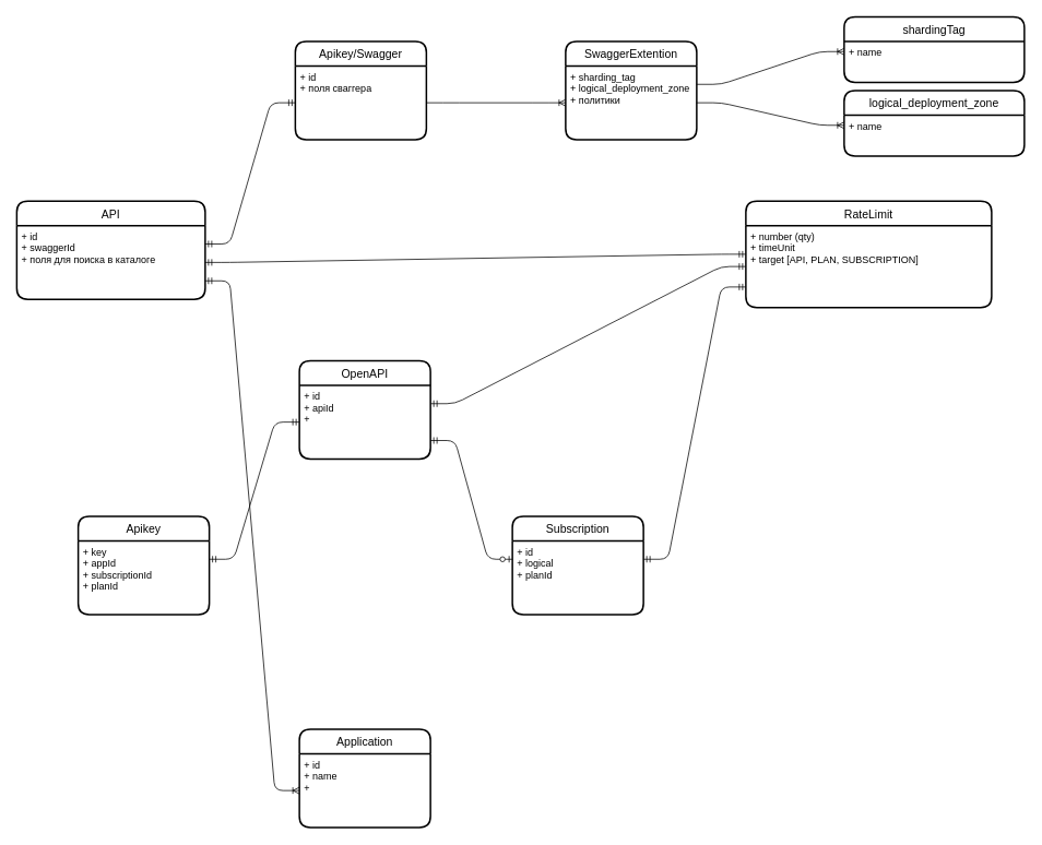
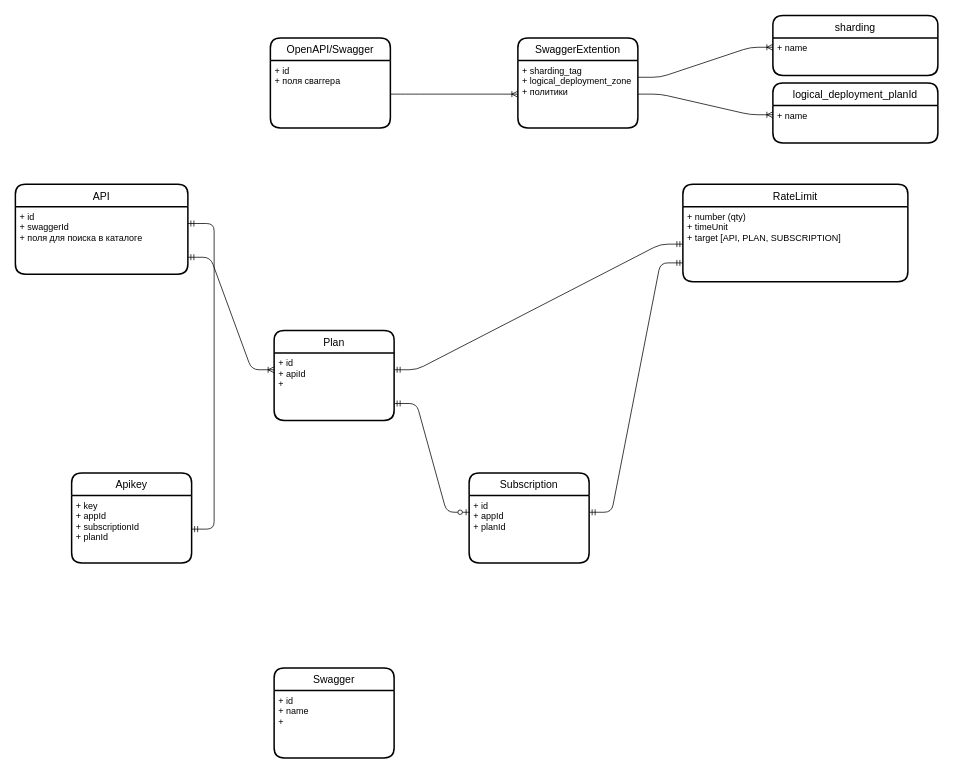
- <mxCell id="26" value="shardingTag" style="swimlane;childLayout=stackLayout;horizontal=1;startSize=30;horizontalStack=0;rounded=1;fontSize=14;fontStyle=0;strokeWidth=2;resizeParent=0;resizeLast=1;shadow=0;dashed=0;align=center;" vertex="1" parent="1"><mxGeometry x="1030" y="20" width="220" height="80" as="geometry" /></mxCell>
+ <mxCell id="26" value="sharding" style="swimlane;childLayout=stackLayout;horizontal=1;startSize=30;horizontalStack=0;rounded=1;fontSize=14;fontStyle=0;strokeWidth=2;resizeParent=0;resizeLast=1;shadow=0;dashed=0;align=center;" vertex="1" parent="1"><mxGeometry x="1030" y="20" width="220" height="80" as="geometry" /></mxCell>
- <mxCell id="2" value="Apikey/Swagger" style="swimlane;childLayout=stackLayout;horizontal=1;startSize=30;horizontalStack=0;rounded=1;fontSize=14;fontStyle=0;strokeWidth=2;resizeParent=0;resizeLast=1;shadow=0;dashed=0;align=center;" vertex="1" parent="1"><mxGeometry x="360" y="50" width="160" height="120" as="geometry" /></mxCell>
+ <mxCell id="2" value="OpenAPI/Swagger" style="swimlane;childLayout=stackLayout;horizontal=1;startSize=30;horizontalStack=0;rounded=1;fontSize=14;fontStyle=0;strokeWidth=2;resizeParent=0;resizeLast=1;shadow=0;dashed=0;align=center;" vertex="1" parent="1"><mxGeometry x="360" y="50" width="160" height="120" as="geometry" /></mxCell>
- <mxCell id="29" value="logical_deployment_zone" style="swimlane;childLayout=stackLayout;horizontal=1;startSize=30;horizontalStack=0;rounded=1;fontSize=14;fontStyle=0;strokeWidth=2;resizeParent=0;resizeLast=1;shadow=0;dashed=0;align=center;" vertex="1" parent="1"><mxGeometry x="1030" y="110" width="220" height="80" as="geometry" /></mxCell>
+ <mxCell id="29" value="logical_deployment_planId" style="swimlane;childLayout=stackLayout;horizontal=1;startSize=30;horizontalStack=0;rounded=1;fontSize=14;fontStyle=0;strokeWidth=2;resizeParent=0;resizeLast=1;shadow=0;dashed=0;align=center;" vertex="1" parent="1"><mxGeometry x="1030" y="110" width="220" height="80" as="geometry" /></mxCell>
- <mxCell id="17" value="" style="edgeStyle=entityRelationEdgeStyle;fontSize=12;html=1;endArrow=ERmandOne;startArrow=ERmandOne;exitX=1;exitY=0.25;exitDx=0;exitDy=0;entryX=0;entryY=0.5;entryDx=0;entryDy=0;" edge="1" parent="1" source="10" target="3"><mxGeometry width="100" height="100" relative="1" as="geometry"><mxPoint x="590" y="300" as="sourcePoint" /><mxPoint x="690" y="200" as="targetPoint" /></mxGeometry></mxCell>
+ <mxCell id="17" value="" style="edgeStyle=entityRelationEdgeStyle;fontSize=12;html=1;endArrow=ERmandOne;startArrow=ERmandOne;exitX=1;exitY=0.25;exitDx=0;exitDy=0;" edge="1" parent="1" source="10" target="16"><mxGeometry width="100" height="100" relative="1" as="geometry"><mxPoint x="590" y="300" as="sourcePoint" /><mxPoint x="690" y="200" as="targetPoint" /></mxGeometry></mxCell>
- <mxCell id="23" value="" style="edgeStyle=entityRelationEdgeStyle;fontSize=12;html=1;endArrow=ERmandOne;startArrow=ERmandOne;entryX=0;entryY=0.5;entryDx=0;entryDy=0;exitX=1;exitY=0.5;exitDx=0;exitDy=0;" edge="1" parent="1" source="10" target="21"><mxGeometry width="100" height="100" relative="1" as="geometry"><mxPoint x="550" y="540" as="sourcePoint" /><mxPoint x="650" y="440" as="targetPoint" /></mxGeometry></mxCell>
- <mxCell id="11" value="OpenAPI" style="swimlane;childLayout=stackLayout;horizontal=1;startSize=30;horizontalStack=0;rounded=1;fontSize=14;fontStyle=0;strokeWidth=2;resizeParent=0;resizeLast=1;shadow=0;dashed=0;align=center;" vertex="1" parent="1"><mxGeometry x="365" y="440" width="160" height="120" as="geometry" /></mxCell>
+ <mxCell id="11" value="Plan" style="swimlane;childLayout=stackLayout;horizontal=1;startSize=30;horizontalStack=0;rounded=1;fontSize=14;fontStyle=0;strokeWidth=2;resizeParent=0;resizeLast=1;shadow=0;dashed=0;align=center;" vertex="1" parent="1"><mxGeometry x="365" y="440" width="160" height="120" as="geometry" /></mxCell>
- <mxCell id="20" value="" style="edgeStyle=entityRelationEdgeStyle;fontSize=12;html=1;endArrow=ERmandOne;startArrow=ERmandOne;exitX=1;exitY=0.25;exitDx=0;exitDy=0;entryX=0;entryY=0.5;entryDx=0;entryDy=0;" edge="1" parent="1" source="16" target="12"><mxGeometry width="100" height="100" relative="1" as="geometry"><mxPoint x="550" y="700" as="sourcePoint" /><mxPoint x="650" y="600" as="targetPoint" /></mxGeometry></mxCell>
- <mxCell id="14" value="+ id&#10;+ logical&#10;+ planId" style="align=left;strokeColor=none;fillColor=none;spacingLeft=4;fontSize=12;verticalAlign=top;resizable=0;rotatable=0;part=1;" vertex="1" parent="13"><mxGeometry y="30" width="160" height="90" as="geometry" /></mxCell>
+ <mxCell id="14" value="+ id&#10;+ appId&#10;+ planId" style="align=left;strokeColor=none;fillColor=none;spacingLeft=4;fontSize=12;verticalAlign=top;resizable=0;rotatable=0;part=1;" vertex="1" parent="13"><mxGeometry y="30" width="160" height="90" as="geometry" /></mxCell>
- <mxCell id="18" value="" style="edgeStyle=entityRelationEdgeStyle;fontSize=12;html=1;endArrow=ERoneToMany;startArrow=ERmandOne;exitX=1;exitY=0.75;exitDx=0;exitDy=0;" edge="1" parent="1" source="10" target="8"><mxGeometry width="100" height="100" relative="1" as="geometry"><mxPoint x="550" y="490" as="sourcePoint" /><mxPoint x="650" y="390" as="targetPoint" /></mxGeometry></mxCell>
+ <mxCell id="18" value="" style="edgeStyle=entityRelationEdgeStyle;fontSize=12;html=1;endArrow=ERoneToMany;startArrow=ERmandOne;exitX=1;exitY=0.75;exitDx=0;exitDy=0;entryX=0;entryY=0.25;entryDx=0;entryDy=0;" edge="1" parent="1" source="10" target="12"><mxGeometry width="100" height="100" relative="1" as="geometry"><mxPoint x="550" y="490" as="sourcePoint" /><mxPoint x="650" y="390" as="targetPoint" /></mxGeometry></mxCell>
- <mxCell id="7" value="Application" style="swimlane;childLayout=stackLayout;horizontal=1;startSize=30;horizontalStack=0;rounded=1;fontSize=14;fontStyle=0;strokeWidth=2;resizeParent=0;resizeLast=1;shadow=0;dashed=0;align=center;" vertex="1" parent="1"><mxGeometry x="365" y="890" width="160" height="120" as="geometry" /></mxCell>
+ <mxCell id="7" value="Swagger" style="swimlane;childLayout=stackLayout;horizontal=1;startSize=30;horizontalStack=0;rounded=1;fontSize=14;fontStyle=0;strokeWidth=2;resizeParent=0;resizeLast=1;shadow=0;dashed=0;align=center;" vertex="1" parent="1"><mxGeometry x="365" y="890" width="160" height="120" as="geometry" /></mxCell>
